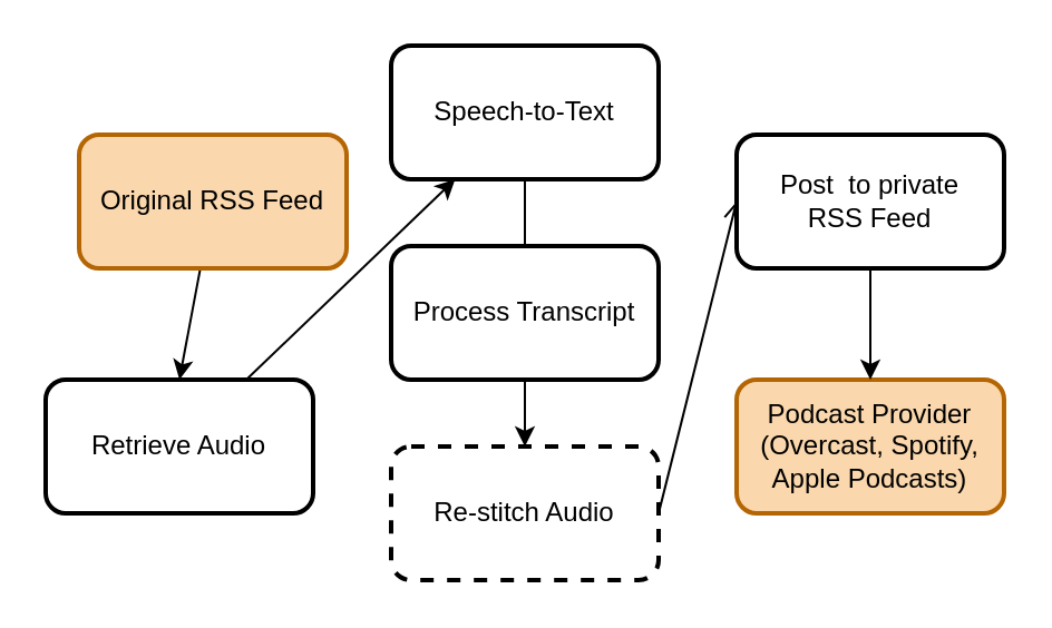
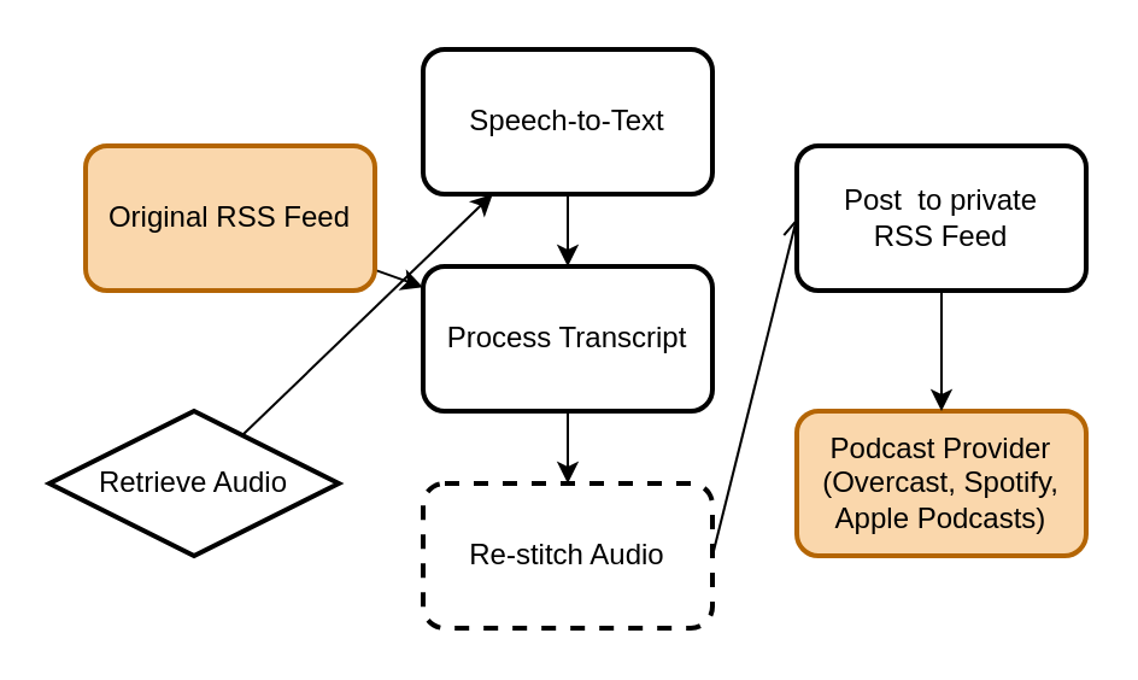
- <mxCell id="7" value="" style="edgeStyle=none;html=1;rounded=1;fillColor=#a20025;strokeColor=#000000;entryX=0.5;entryY=0;entryDx=0;entryDy=0;endArrow=none;" parent="1" source="8" target="11" edge="1"><mxGeometry relative="1" as="geometry"><mxPoint x="324.615" y="150" as="targetPoint" /></mxGeometry></mxCell>
+ <mxCell id="7" value="" style="edgeStyle=none;html=1;rounded=1;fillColor=#a20025;strokeColor=#000000;entryX=0.5;entryY=0;entryDx=0;entryDy=0;" parent="1" source="8" target="11" edge="1"><mxGeometry relative="1" as="geometry"><mxPoint x="324.615" y="150" as="targetPoint" /></mxGeometry></mxCell>
- <mxCell id="2" value="" style="edgeStyle=none;html=1;rounded=1;fillColor=#a20025;strokeColor=#000000;entryX=0.5;entryY=0;entryDx=0;entryDy=0;" parent="1" source="3" target="10" edge="1"><mxGeometry relative="1" as="geometry"><mxPoint x="40" y="150" as="targetPoint" /></mxGeometry></mxCell>
+ <mxCell id="2" value="" style="edgeStyle=none;html=1;rounded=1;fillColor=#a20025;strokeColor=#000000;" parent="1" source="3" target="11" edge="1"><mxGeometry relative="1" as="geometry"><mxPoint x="40" y="150" as="targetPoint" /></mxGeometry></mxCell>
- <mxCell id="10" value="&lt;font color=&quot;#000000&quot;&gt;Retrieve Audio&lt;/font&gt;" style="whiteSpace=wrap;html=1;rounded=1;fillColor=#FFFFFF;strokeWidth=2;strokeColor=#000000;" vertex="1" parent="1"><mxGeometry x="20" y="170" width="120" height="60" as="geometry" /></mxCell>
+ <mxCell id="10" value="&lt;font color=&quot;#000000&quot;&gt;Retrieve Audio&lt;/font&gt;" style="rhombus;whiteSpace=wrap;html=1;fillColor=#FFFFFF;strokeWidth=2;strokeColor=#000000;" vertex="1" parent="1"><mxGeometry x="20" y="170" width="120" height="60" as="geometry" /></mxCell>
